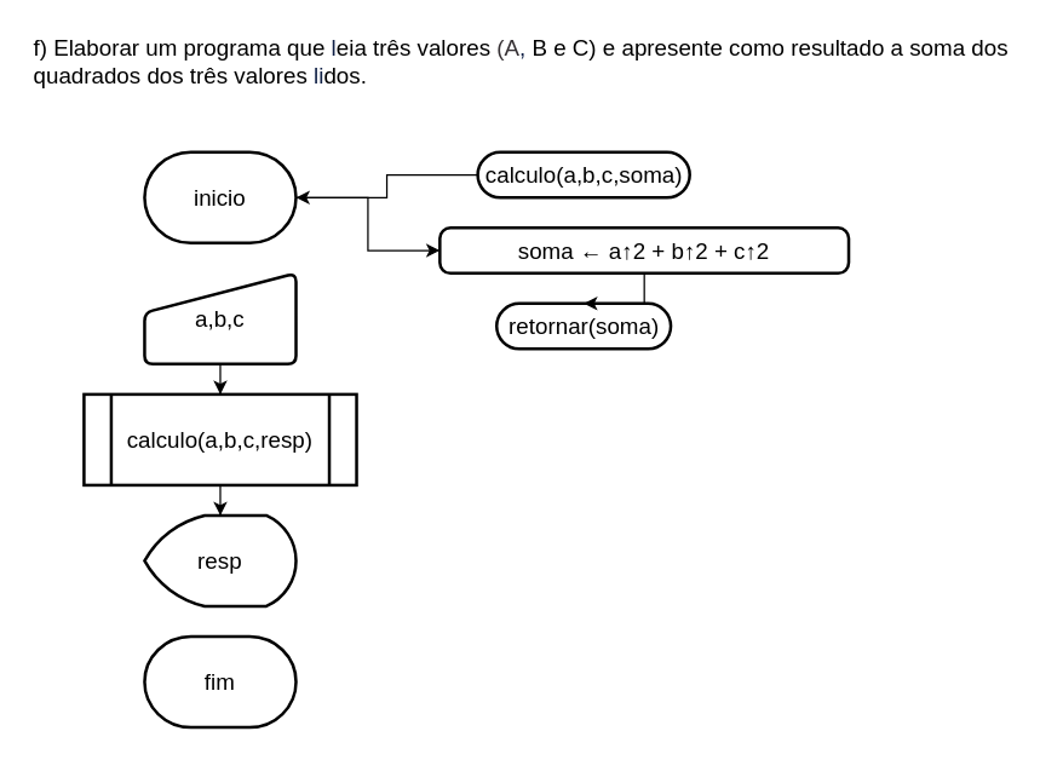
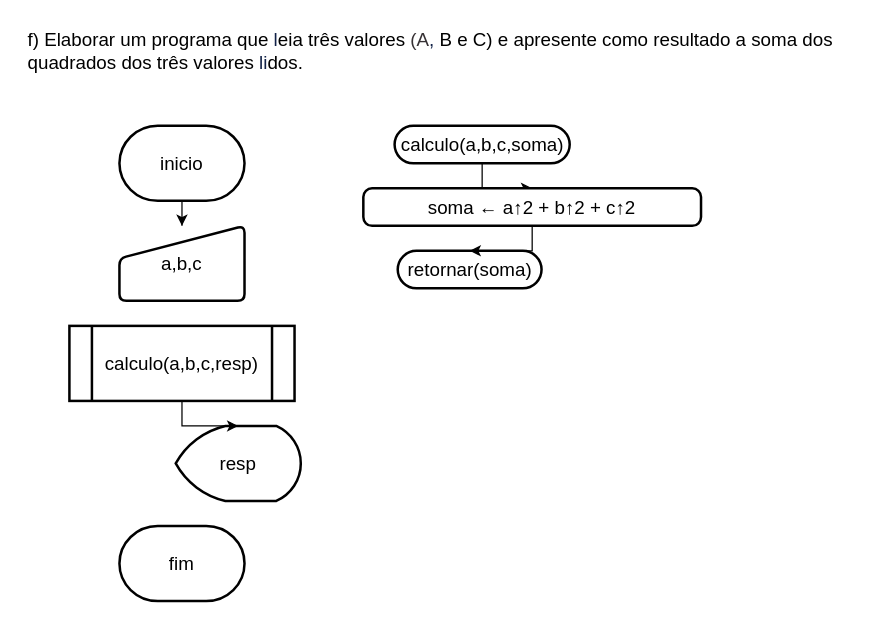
- <mxCell id="4" value="" style="edgeStyle=orthogonalEdgeStyle;rounded=0;orthogonalLoop=1;jettySize=auto;html=1;fontSize=15;" parent="1" source="5" target="11" edge="1"><mxGeometry relative="1" as="geometry" /></mxCell>
+ <mxCell id="4" value="" style="edgeStyle=orthogonalEdgeStyle;rounded=0;orthogonalLoop=1;jettySize=auto;html=1;fontSize=15;" parent="1" source="5" target="13" edge="1"><mxGeometry relative="1" as="geometry" /></mxCell>
- <mxCell id="10" value="" style="edgeStyle=orthogonalEdgeStyle;rounded=0;orthogonalLoop=1;jettySize=auto;html=1;fontSize=15;" parent="1" source="11" target="13" edge="1"><mxGeometry relative="1" as="geometry" /></mxCell>
+ <mxCell id="10" value="" style="edgeStyle=orthogonalEdgeStyle;rounded=0;orthogonalLoop=1;jettySize=auto;html=1;fontSize=15;" parent="1" source="11" target="7" edge="1"><mxGeometry relative="1" as="geometry" /></mxCell>
- <mxCell id="3" value="retornar(soma)" style="html=1;dashed=0;whitespace=wrap;shape=mxgraph.dfd.start;fontSize=15;strokeWidth=2;" parent="1" vertex="1"><mxGeometry x="327.5" y="200" width="115" height="30" as="geometry" /></mxCell>
+ <mxCell id="3" value="retornar(soma)" style="html=1;dashed=0;whitespace=wrap;shape=mxgraph.dfd.start;fontSize=15;strokeWidth=2;" parent="1" vertex="1"><mxGeometry x="317.5" y="200" width="115" height="30" as="geometry" /></mxCell>
- <mxCell id="6" value="" style="edgeStyle=orthogonalEdgeStyle;rounded=0;orthogonalLoop=1;jettySize=auto;html=1;fontSize=15;" parent="1" source="7" target="15" edge="1"><mxGeometry relative="1" as="geometry" /></mxCell>
- <mxCell id="8" value="resp" style="strokeWidth=2;html=1;shape=mxgraph.flowchart.display;whiteSpace=wrap;fontSize=15;" parent="1" vertex="1"><mxGeometry x="95" y="340" width="100" height="60" as="geometry" /></mxCell>
+ <mxCell id="8" value="resp" style="strokeWidth=2;html=1;shape=mxgraph.flowchart.display;whiteSpace=wrap;fontSize=15;" parent="1" vertex="1"><mxGeometry x="140" y="340" width="100" height="60" as="geometry" /></mxCell>
